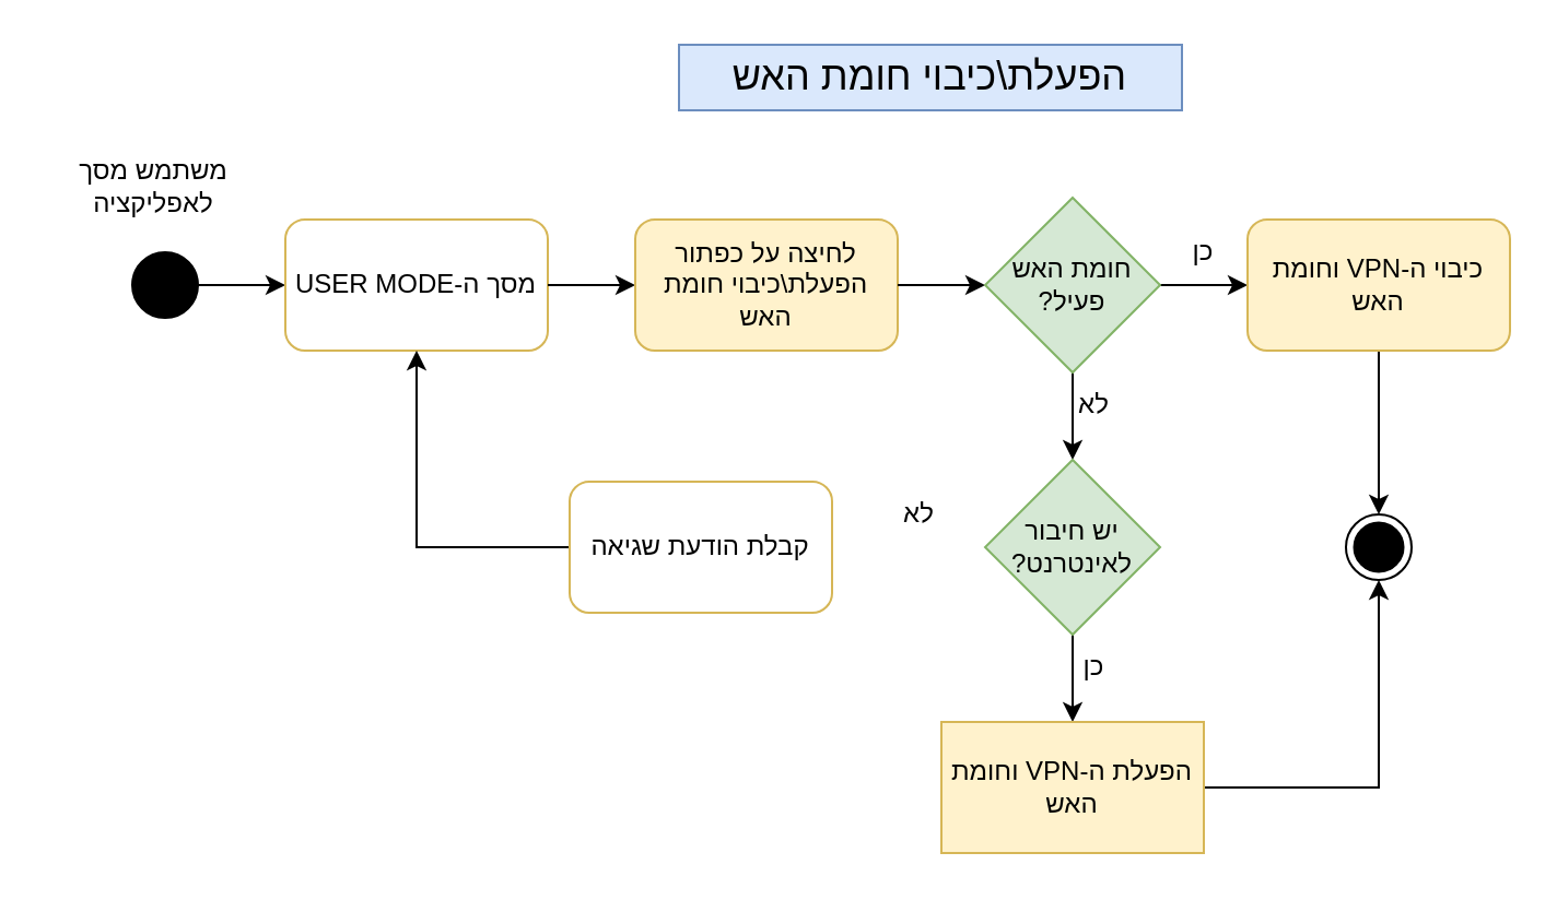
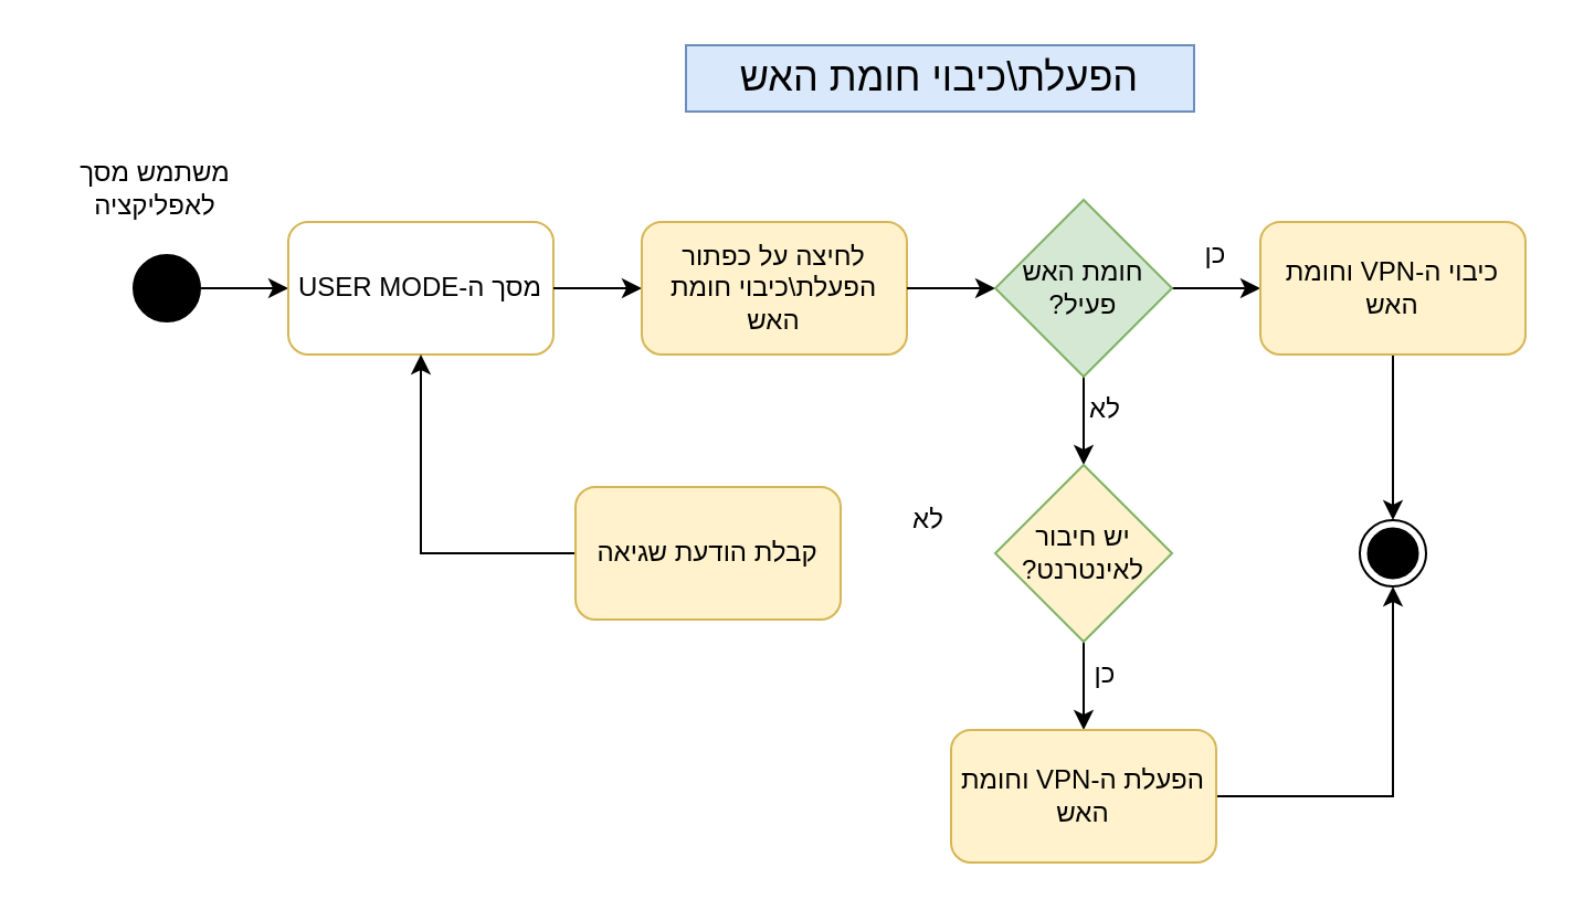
- <mxCell id="25" value="קבלת הודעת שגיאה" style="rounded=1;whiteSpace=wrap;html=1;fillColor=#ffffff;strokeColor=#d6b656;align=center;textDirection=rtl;" vertex="1" parent="1"><mxGeometry x="260" y="220" width="120" height="60" as="geometry" /></mxCell>
+ <mxCell id="25" value="קבלת הודעת שגיאה" style="rounded=1;whiteSpace=wrap;html=1;fillColor=#fff2cc;strokeColor=#d6b656;align=center;textDirection=rtl;" vertex="1" parent="1"><mxGeometry x="260" y="220" width="120" height="60" as="geometry" /></mxCell>
- <mxCell id="15" value="יש חיבור לאינטרנט?" style="rhombus;whiteSpace=wrap;html=1;fillColor=#d5e8d4;strokeColor=#82b366;align=center;textDirection=rtl;" vertex="1" parent="1"><mxGeometry x="450" y="210" width="80" height="80" as="geometry" /></mxCell>
+ <mxCell id="15" value="יש חיבור לאינטרנט?" style="rhombus;whiteSpace=wrap;html=1;fillColor=#fff2cc;strokeColor=#82b366;align=center;textDirection=rtl;" vertex="1" parent="1"><mxGeometry x="450" y="210" width="80" height="80" as="geometry" /></mxCell>
- <mxCell id="18" value="הפעלת ה-VPN וחומת האש" style="whiteSpace=wrap;html=1;fillColor=#fff2cc;strokeColor=#d6b656;align=center;textDirection=rtl;rounded=0;" vertex="1" parent="1"><mxGeometry x="430" y="330" width="120" height="60" as="geometry" /></mxCell>
+ <mxCell id="18" value="הפעלת ה-VPN וחומת האש" style="rounded=1;whiteSpace=wrap;html=1;fillColor=#fff2cc;strokeColor=#d6b656;align=center;textDirection=rtl;" vertex="1" parent="1"><mxGeometry x="430" y="330" width="120" height="60" as="geometry" /></mxCell>
